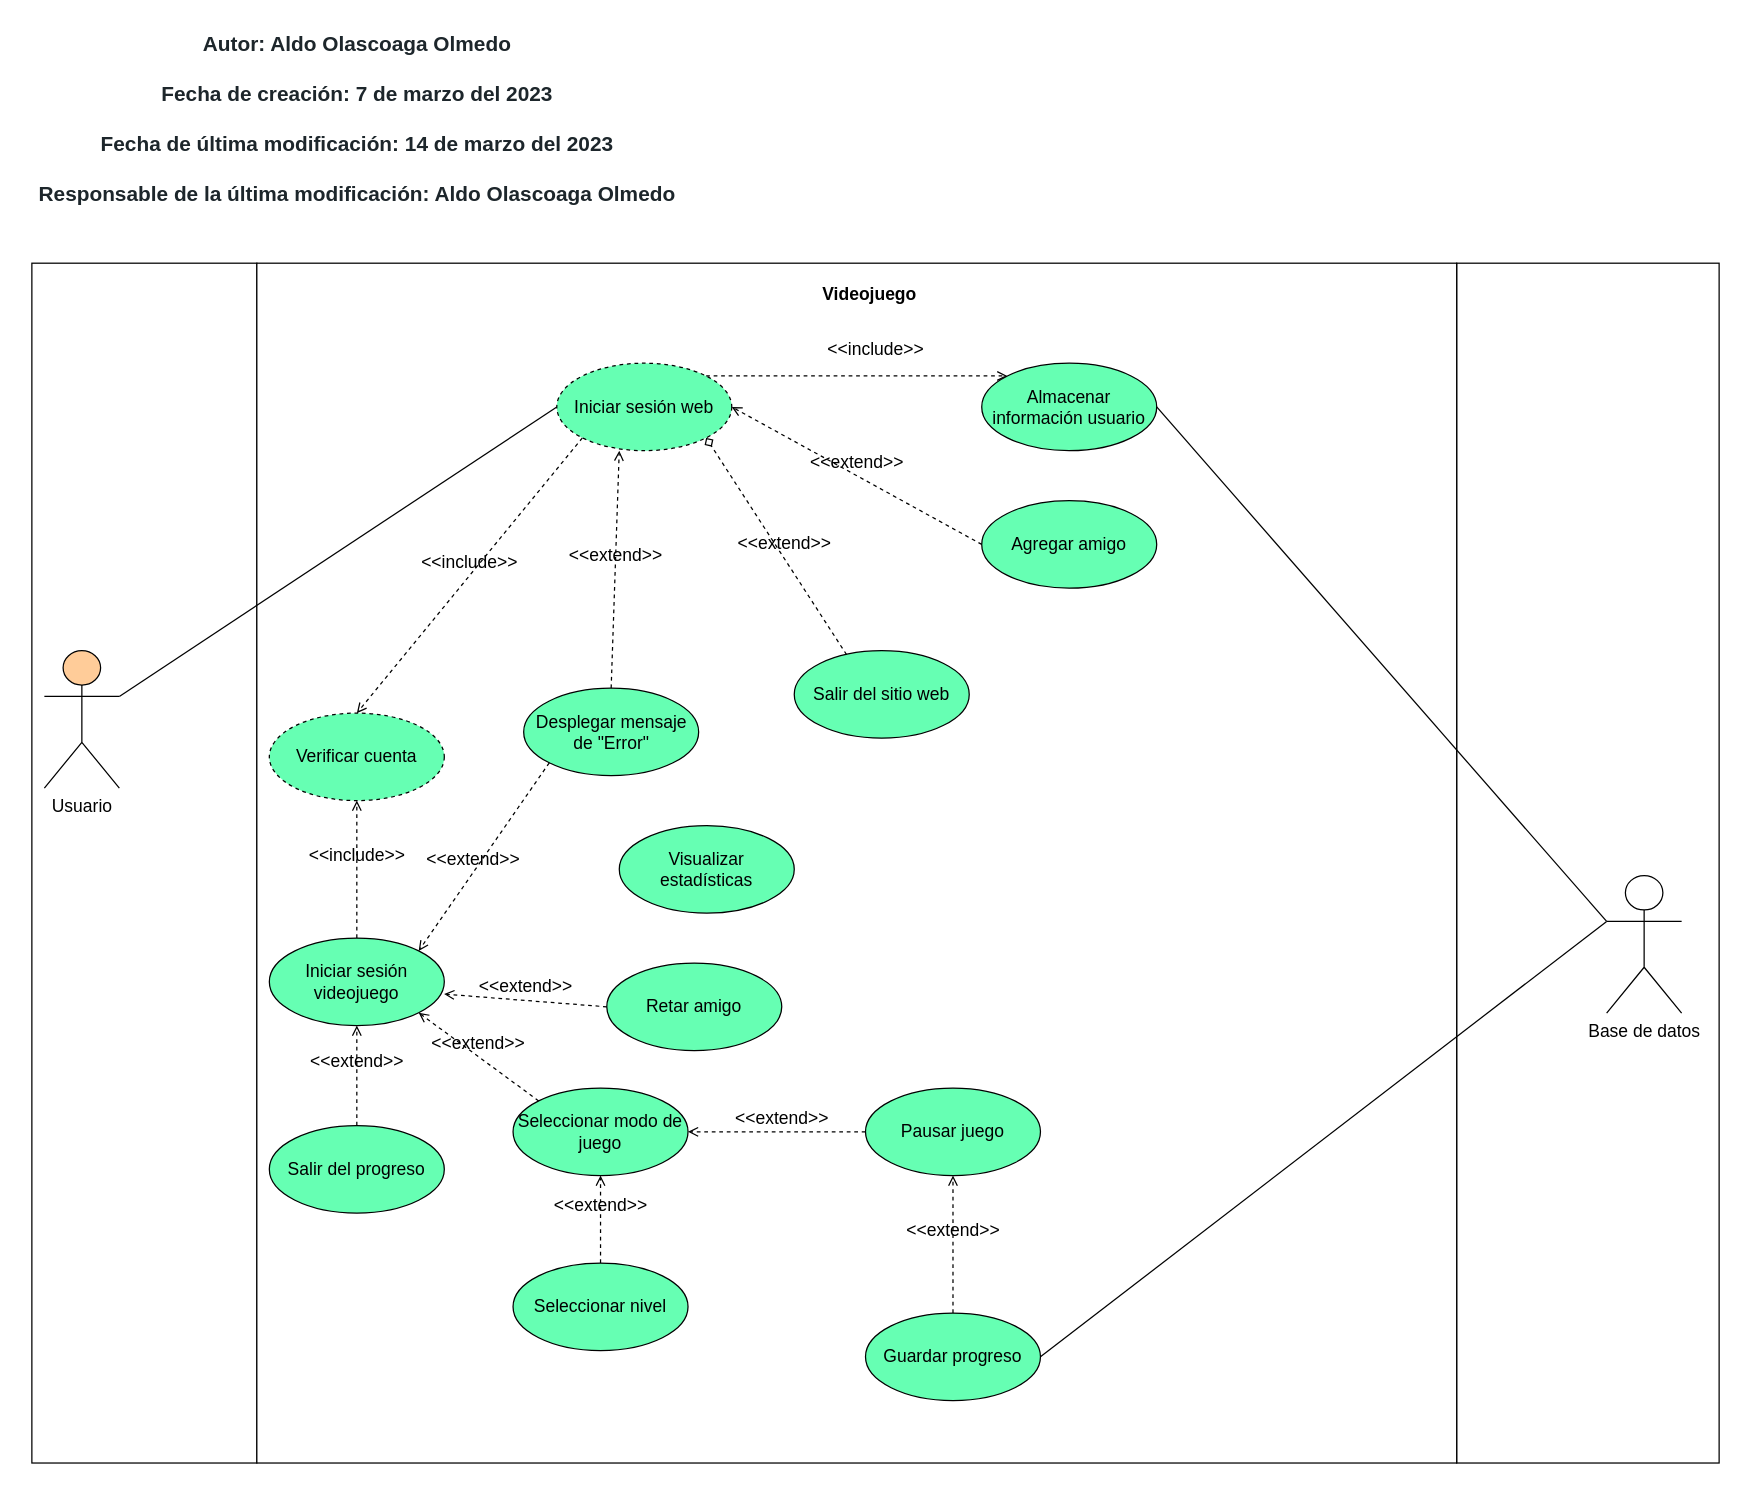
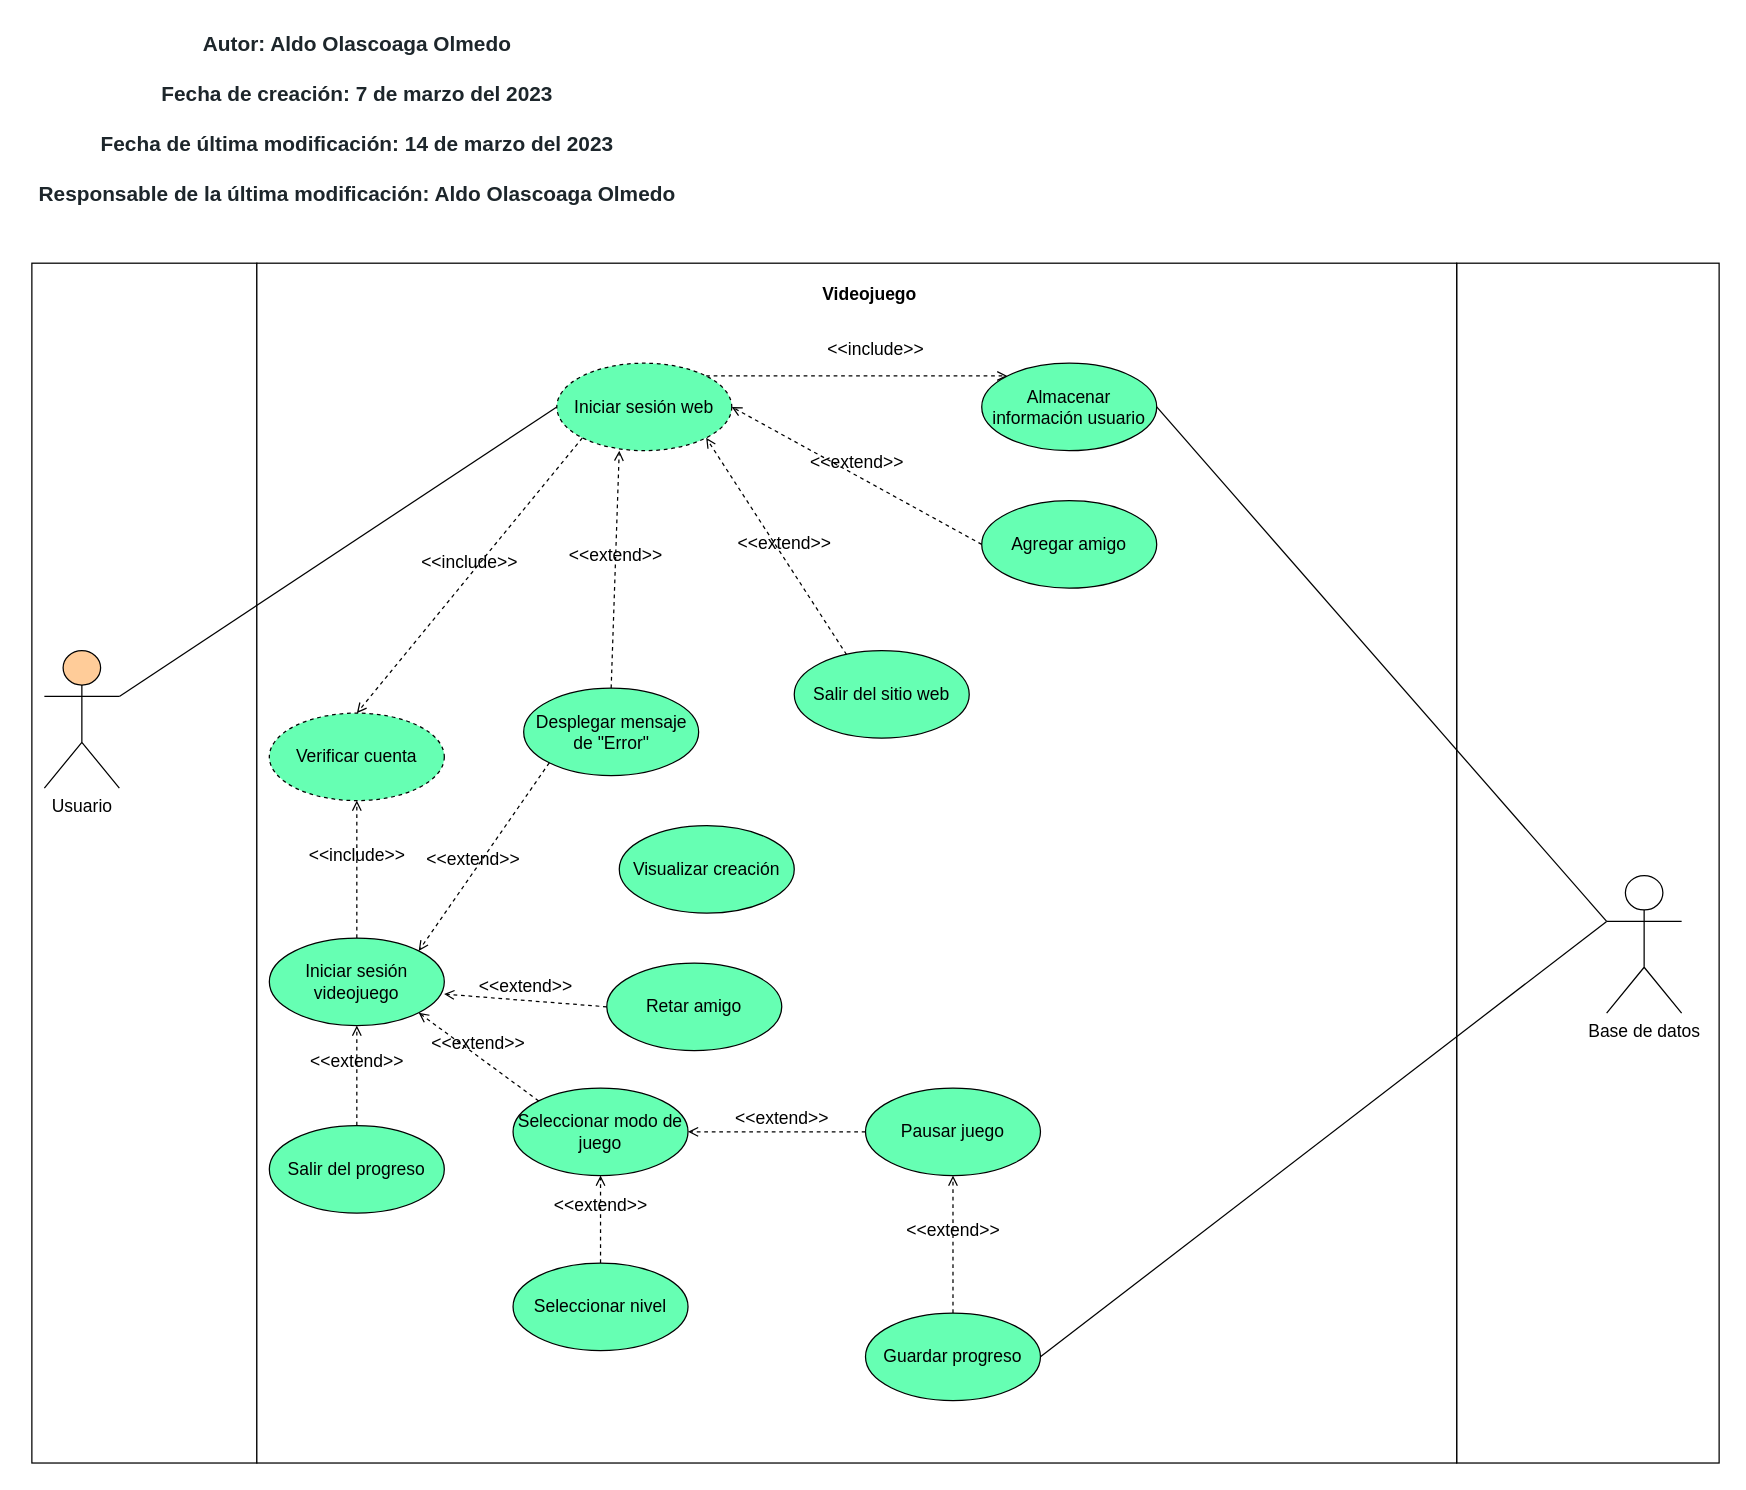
- <mxCell id="13" value="&amp;lt;&amp;lt;extend&amp;gt;&amp;gt;" style="html=1;verticalAlign=bottom;labelBackgroundColor=none;endArrow=diamond;endFill=0;dashed=1;fontSize=14;exitX=0.299;exitY=0.046;exitDx=0;exitDy=0;entryX=1;entryY=1;entryDx=0;entryDy=0;exitPerimeter=0;" parent="1" source="10" target="6" edge="1"><mxGeometry x="-0.098" y="-1" width="160" relative="1" as="geometry"><mxPoint x="455" y="500" as="sourcePoint" /><mxPoint x="615" y="500" as="targetPoint" /><mxPoint as="offset" /></mxGeometry></mxCell>
+ <mxCell id="13" value="&amp;lt;&amp;lt;extend&amp;gt;&amp;gt;" style="html=1;verticalAlign=bottom;labelBackgroundColor=none;endArrow=open;endFill=0;dashed=1;fontSize=14;exitX=0.299;exitY=0.046;exitDx=0;exitDy=0;entryX=1;entryY=1;entryDx=0;entryDy=0;exitPerimeter=0;" parent="1" source="10" target="6" edge="1"><mxGeometry x="-0.098" y="-1" width="160" relative="1" as="geometry"><mxPoint x="455" y="500" as="sourcePoint" /><mxPoint x="615" y="500" as="targetPoint" /><mxPoint as="offset" /></mxGeometry></mxCell>
- <mxCell id="9" value="&lt;font style=&quot;font-size: 14px;&quot;&gt;Visualizar estadísticas&lt;/font&gt;" style="ellipse;whiteSpace=wrap;html=1;fillColor=#66FFB3;" parent="1" vertex="1"><mxGeometry x="495" y="660" width="140" height="70" as="geometry" /></mxCell>
+ <mxCell id="9" value="&lt;font style=&quot;font-size: 14px;&quot;&gt;Visualizar creación&lt;/font&gt;" style="ellipse;whiteSpace=wrap;html=1;fillColor=#66FFB3;" parent="1" vertex="1"><mxGeometry x="495" y="660" width="140" height="70" as="geometry" /></mxCell>
